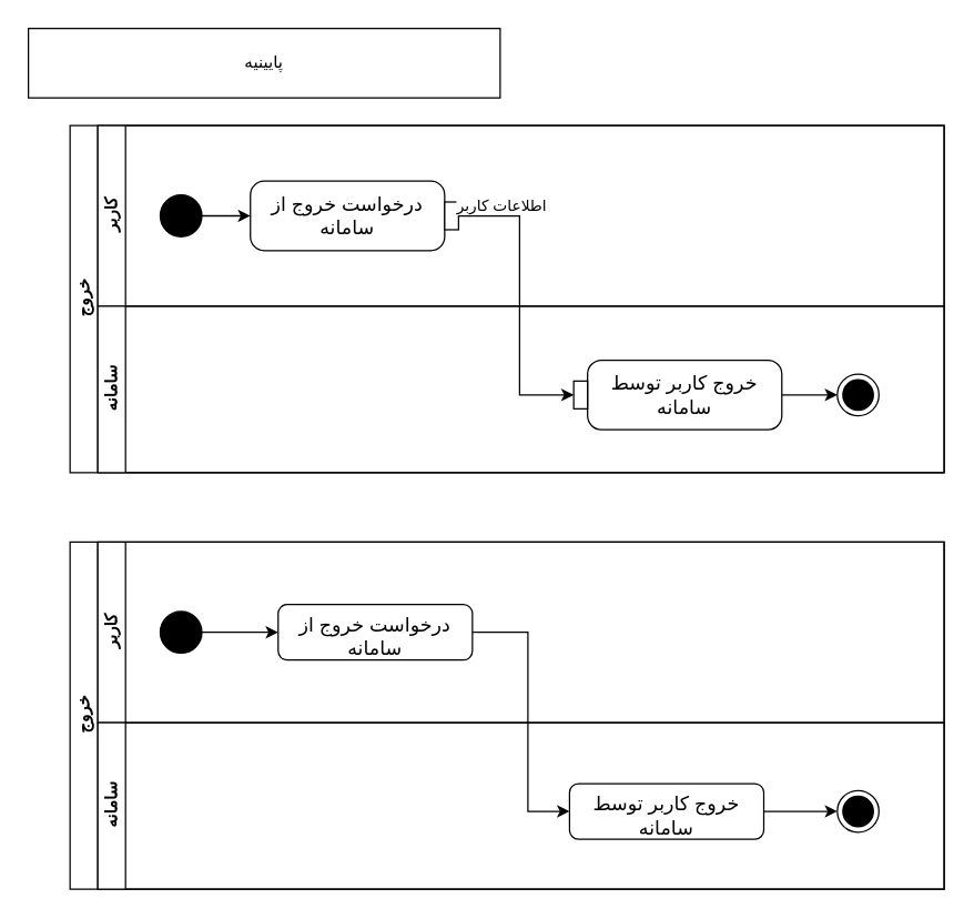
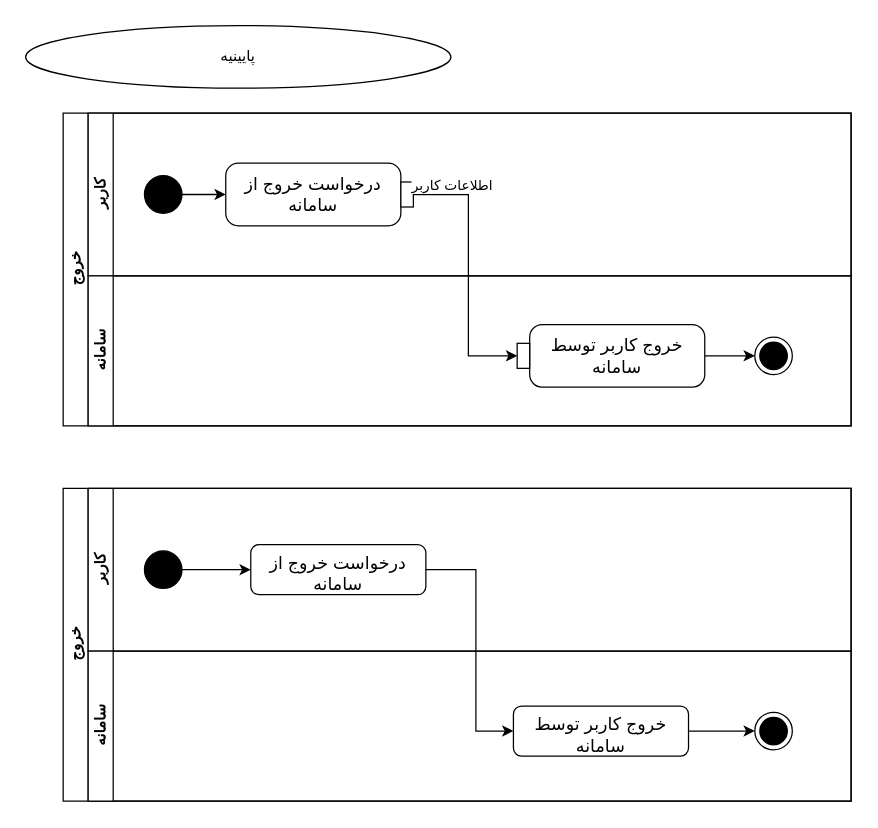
- <mxCell id="23" value="پایینیه" style="rounded=0;whiteSpace=wrap;html=1;" vertex="1" parent="1"><mxGeometry x="20" y="20" width="340" height="50" as="geometry" /></mxCell>
+ <mxCell id="23" value="پایینیه" style="ellipse;whiteSpace=wrap;html=1;" vertex="1" parent="1"><mxGeometry x="20" y="20" width="340" height="50" as="geometry" /></mxCell>
